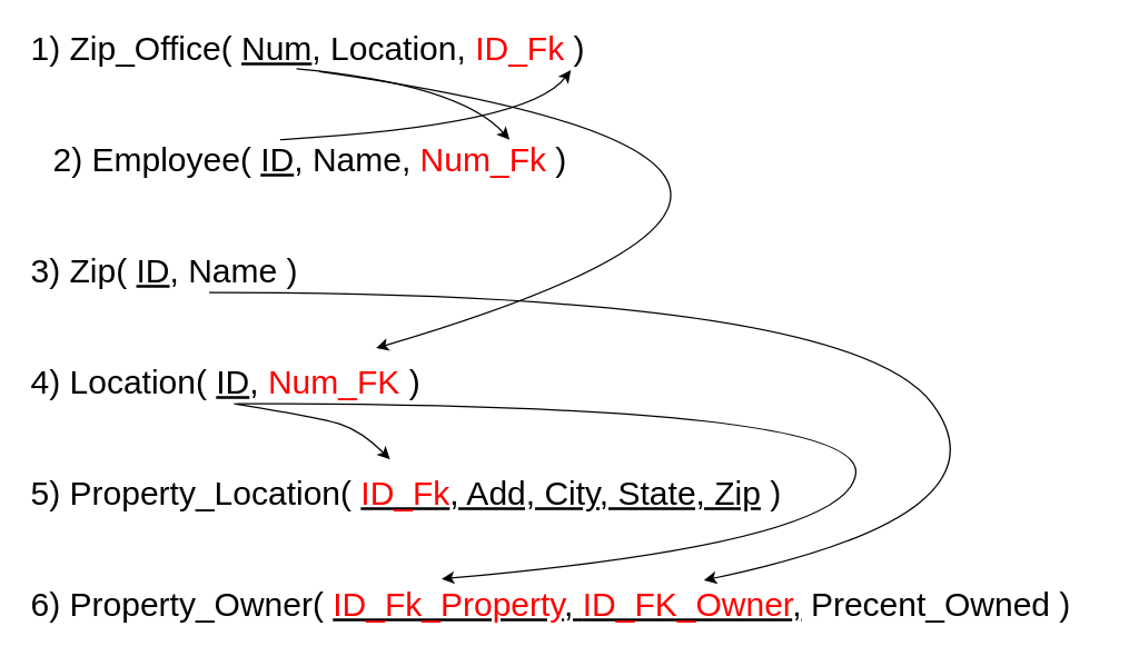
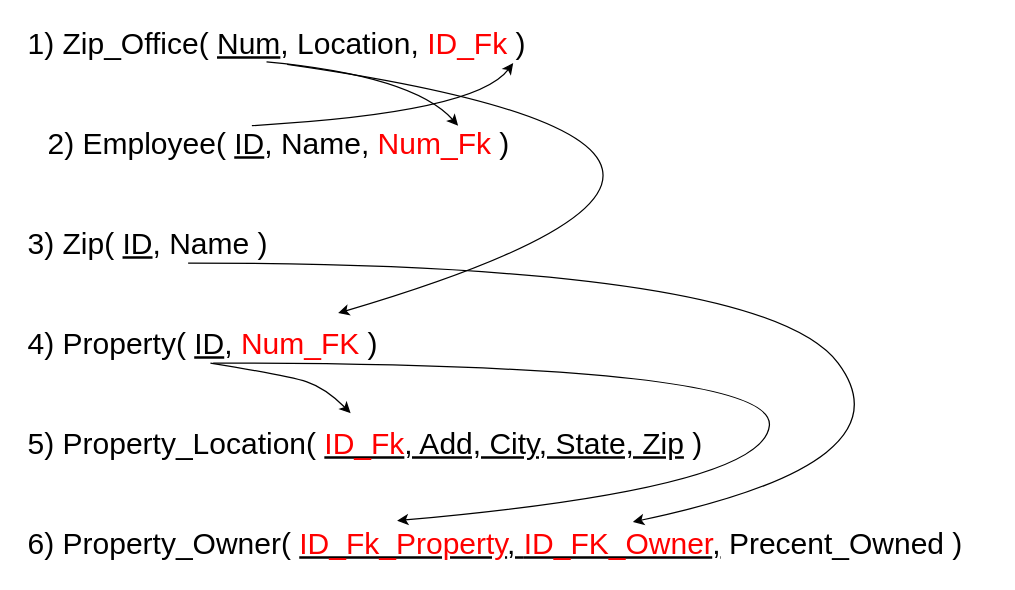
- <mxCell id="6" value="&lt;span style=&quot;font-size: 24px;&quot;&gt;4) Location( &lt;u&gt;ID&lt;/u&gt;, &lt;font color=&quot;#ff0000&quot;&gt;Num_FK&lt;/font&gt; )&lt;/span&gt;" style="text;strokeColor=none;align=left;fillColor=none;html=1;verticalAlign=middle;whiteSpace=wrap;rounded=0;" vertex="1" parent="1"><mxGeometry y="260" width="660" height="30" as="geometry" x="20" /></mxCell>
+ <mxCell id="6" value="&lt;span style=&quot;font-size: 24px;&quot;&gt;4) Property( &lt;u&gt;ID&lt;/u&gt;, &lt;font color=&quot;#ff0000&quot;&gt;Num_FK&lt;/font&gt; )&lt;/span&gt;" style="text;strokeColor=none;align=left;fillColor=none;html=1;verticalAlign=middle;whiteSpace=wrap;rounded=0;" vertex="1" parent="1"><mxGeometry y="260" width="660" height="30" as="geometry" x="20" /></mxCell>
